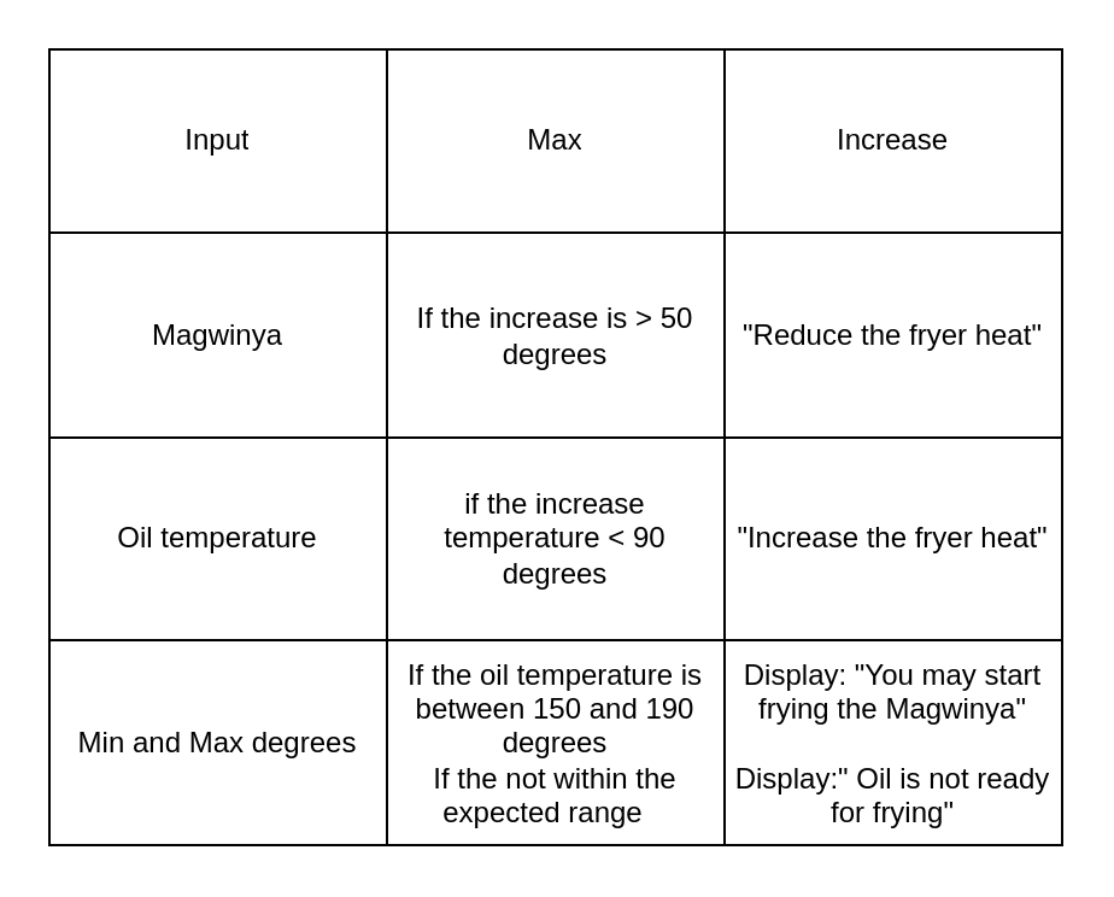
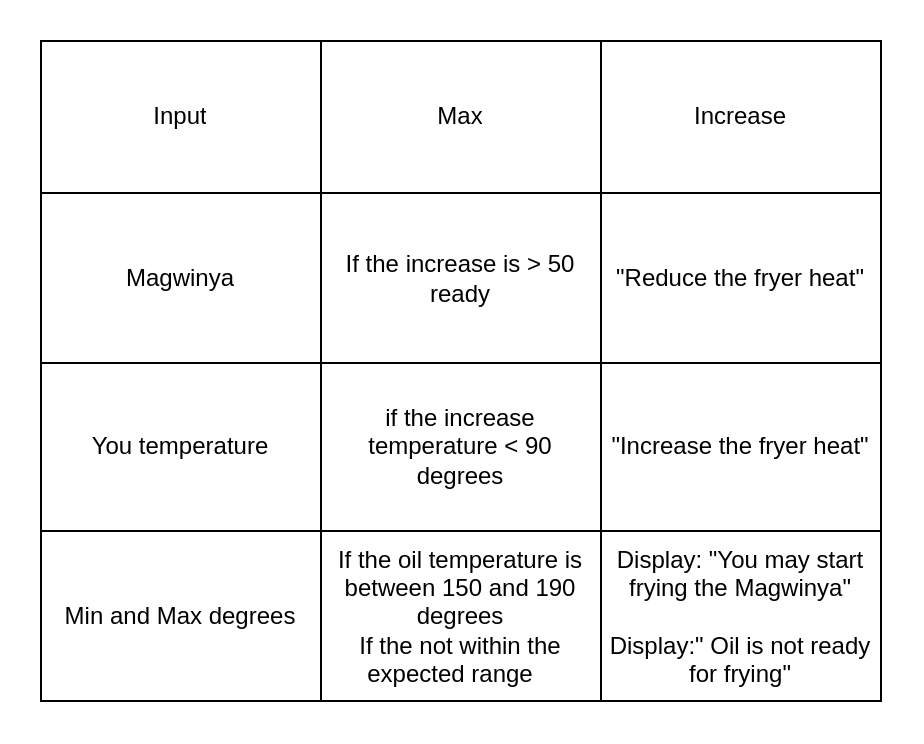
- <mxCell id="9" value="If the increase is &amp;gt; 50 degrees" style="shape=partialRectangle;html=1;whiteSpace=wrap;connectable=0;strokeColor=inherit;overflow=hidden;fillColor=none;top=0;left=0;bottom=0;right=0;pointerEvents=1;" parent="7" vertex="1"><mxGeometry x="140" width="140" height="85" as="geometry"><mxRectangle width="140" height="85" as="alternateBounds" /></mxGeometry></mxCell>
+ <mxCell id="9" value="If the increase is &amp;gt; 50 ready" style="shape=partialRectangle;html=1;whiteSpace=wrap;connectable=0;strokeColor=inherit;overflow=hidden;fillColor=none;top=0;left=0;bottom=0;right=0;pointerEvents=1;" parent="7" vertex="1"><mxGeometry x="140" width="140" height="85" as="geometry"><mxRectangle width="140" height="85" as="alternateBounds" /></mxGeometry></mxCell>
- <mxCell id="12" value="Oil temperature" style="shape=partialRectangle;html=1;whiteSpace=wrap;connectable=0;strokeColor=inherit;overflow=hidden;fillColor=none;top=0;left=0;bottom=0;right=0;pointerEvents=1;" parent="11" vertex="1"><mxGeometry width="140" height="84" as="geometry"><mxRectangle width="140" height="84" as="alternateBounds" /></mxGeometry></mxCell>
+ <mxCell id="12" value="You temperature" style="shape=partialRectangle;html=1;whiteSpace=wrap;connectable=0;strokeColor=inherit;overflow=hidden;fillColor=none;top=0;left=0;bottom=0;right=0;pointerEvents=1;" parent="11" vertex="1"><mxGeometry width="140" height="84" as="geometry"><mxRectangle width="140" height="84" as="alternateBounds" /></mxGeometry></mxCell>
